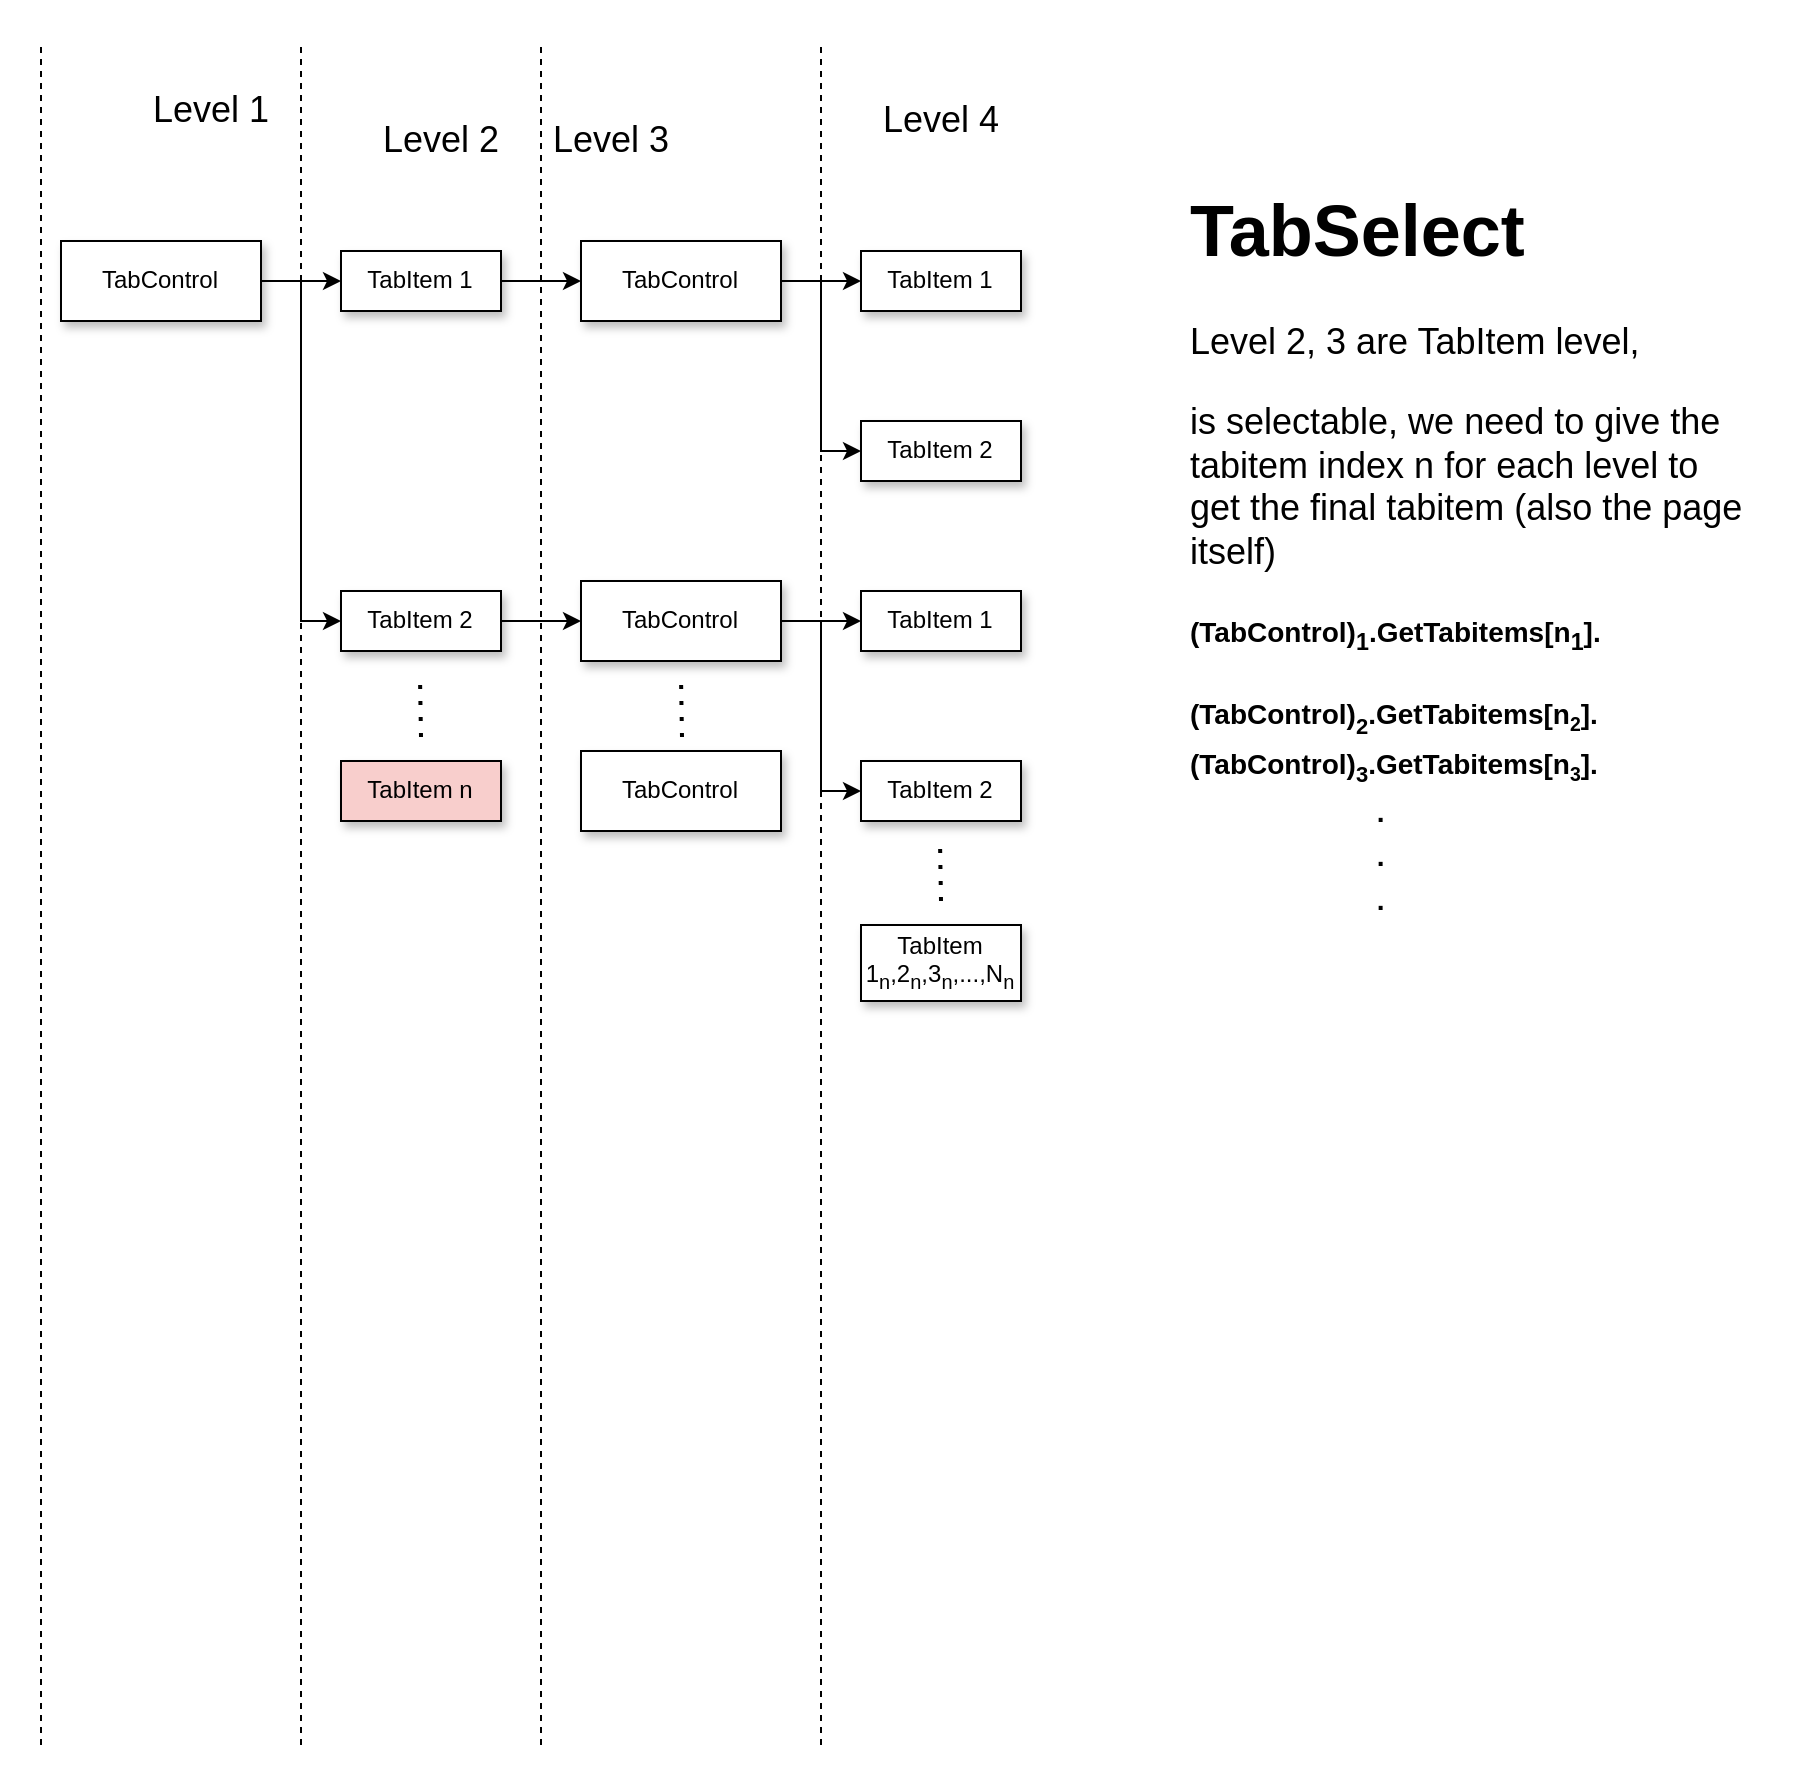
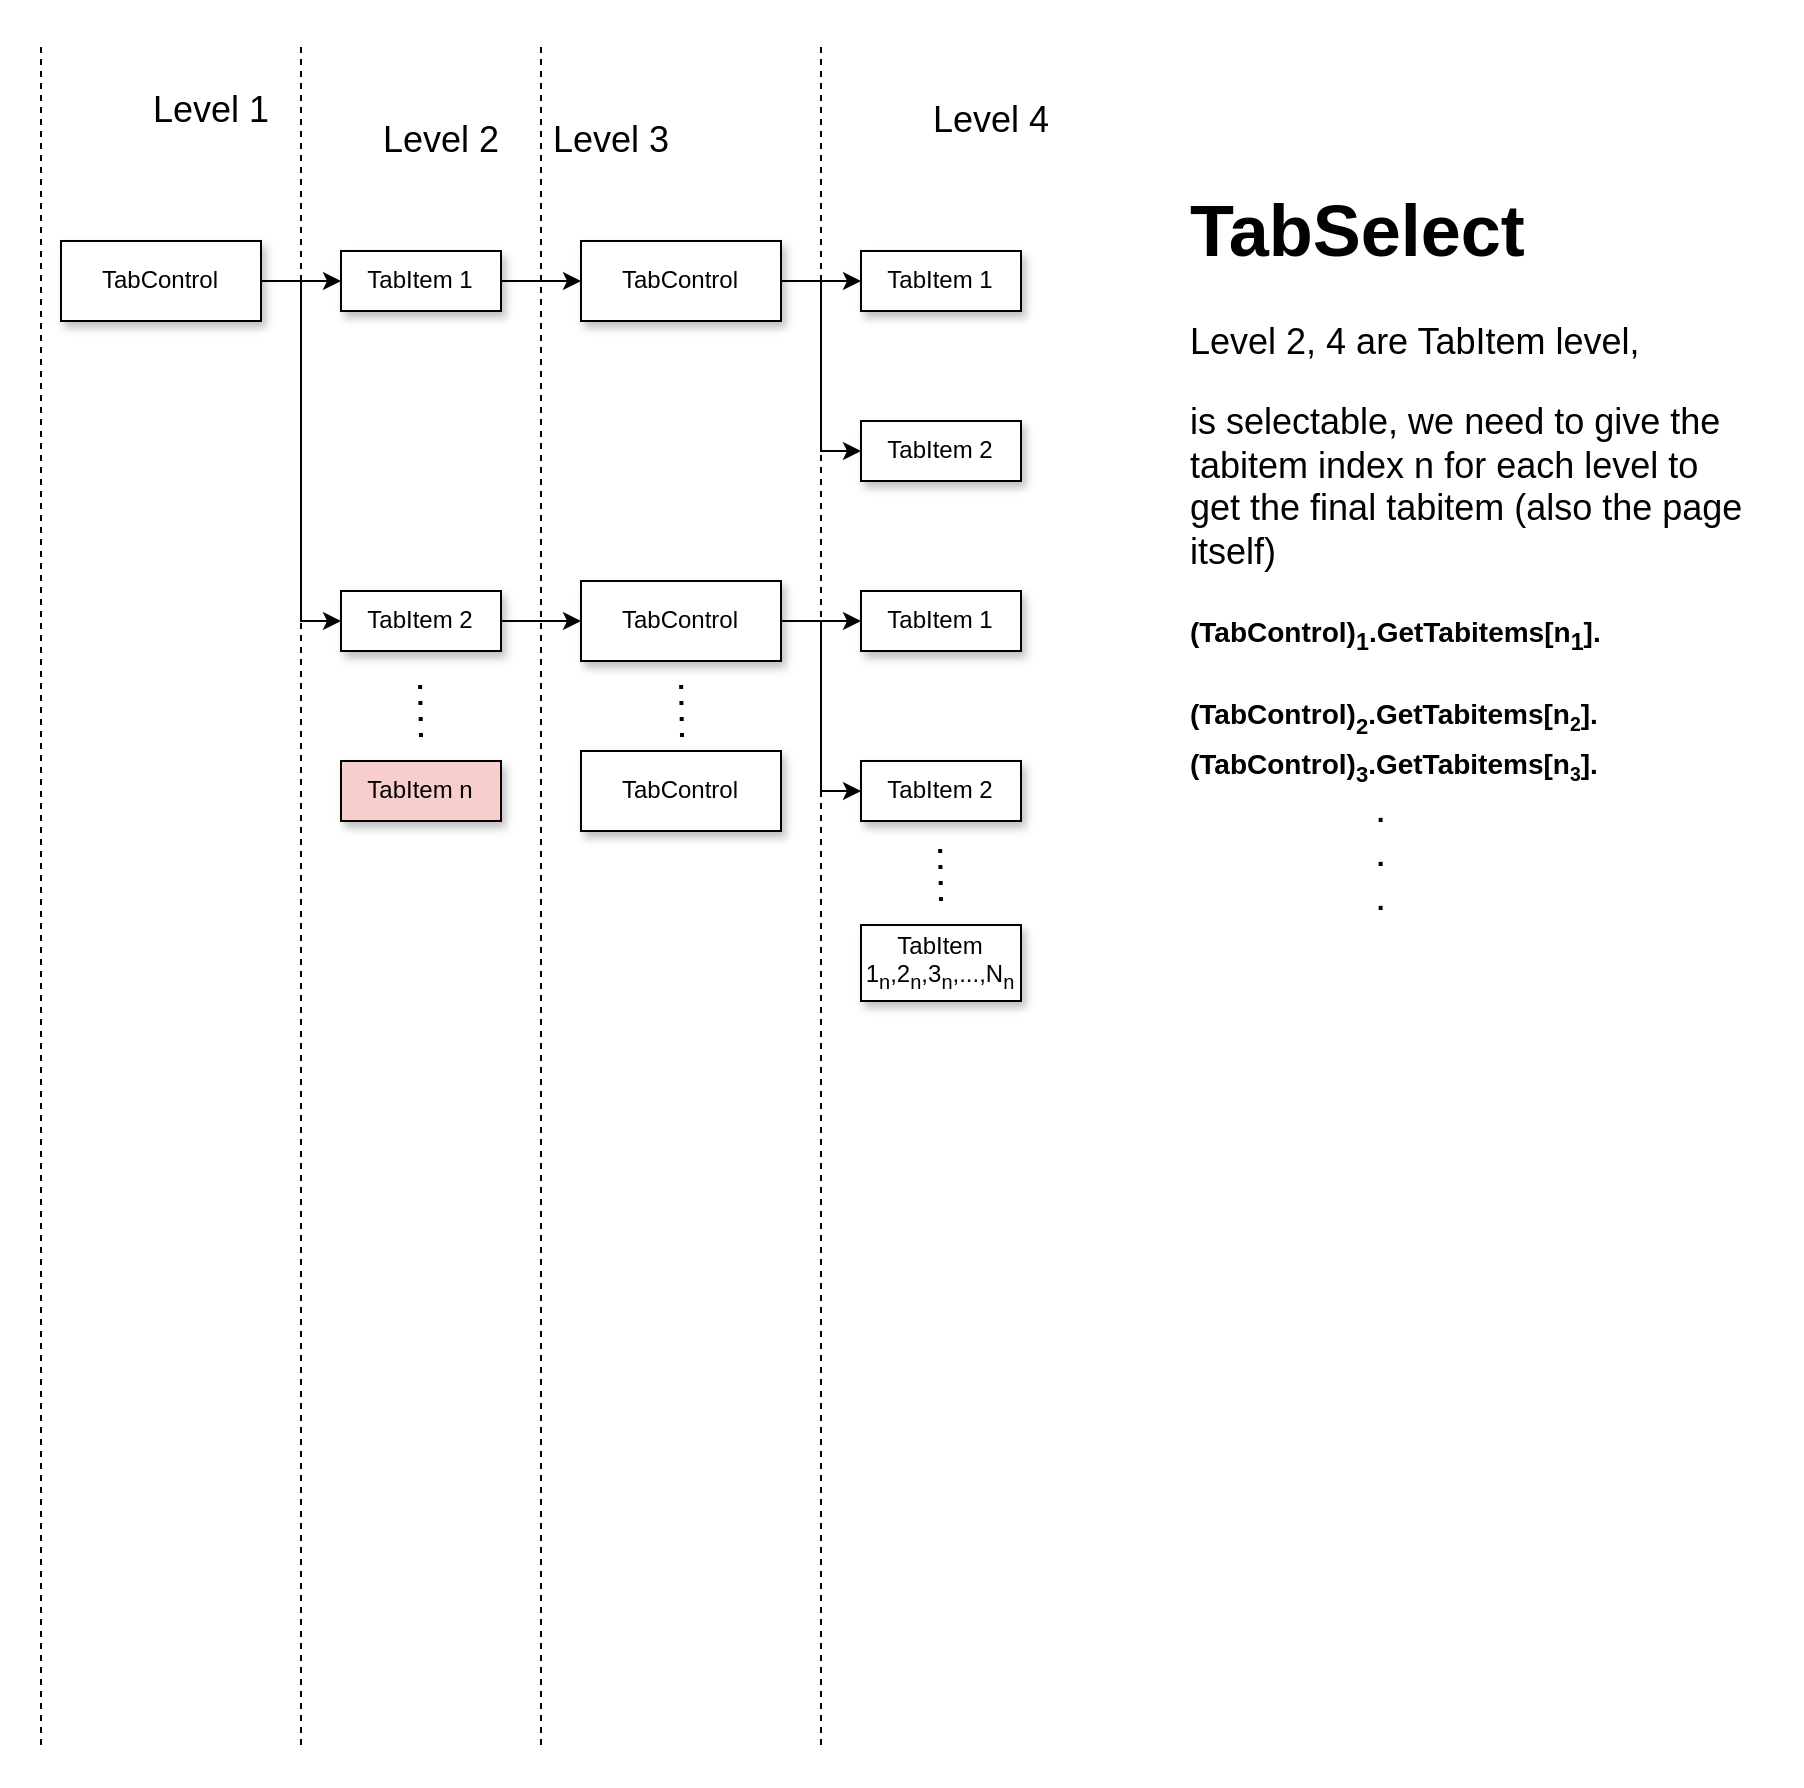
- <mxCell id="23" value="&lt;font style=&quot;font-size: 18px;&quot;&gt;Level 4&lt;/font&gt;" style="text;html=1;align=center;verticalAlign=middle;resizable=0;points=[];autosize=1;strokeColor=none;fillColor=none;rounded=0;" parent="1" vertex="1"><mxGeometry x="435" y="50" width="70" height="20" as="geometry" /></mxCell>
+ <mxCell id="23" value="&lt;font style=&quot;font-size: 18px;&quot;&gt;Level 4&lt;/font&gt;" style="text;html=1;align=center;verticalAlign=middle;resizable=0;points=[];autosize=1;strokeColor=none;fillColor=none;rounded=0;" parent="1" vertex="1"><mxGeometry x="460" y="50" width="70" height="20" as="geometry" /></mxCell>
- <mxCell id="33" value="&lt;h1&gt;TabSelect&lt;/h1&gt;&lt;p&gt;Level 2, 3 are TabItem level,&amp;nbsp;&lt;/p&gt;&lt;p&gt;is selectable, we need to give the tabitem index n for each level to get the final tabitem (also the page itself)&lt;/p&gt;&lt;p&gt;&lt;font style=&quot;font-size: 14px;&quot;&gt;&lt;b style=&quot;&quot;&gt;(TabControl)&lt;sub style=&quot;&quot;&gt;1&lt;/sub&gt;.GetTabitems[n&lt;sub style=&quot;&quot;&gt;1&lt;/sub&gt;].&lt;/b&gt;&lt;/font&gt;&lt;/p&gt;&lt;b style=&quot;font-size: 14px;&quot;&gt;(TabControl)&lt;/b&gt;&lt;b style=&quot;&quot;&gt;&lt;sub style=&quot;&quot;&gt;&lt;font style=&quot;font-size: 11px;&quot;&gt;2&lt;/font&gt;&lt;/sub&gt;&lt;/b&gt;&lt;b style=&quot;font-size: 14px;&quot;&gt;.GetTabitems[n&lt;/b&gt;&lt;b style=&quot;&quot;&gt;&lt;span style=&quot;font-size: 11.667px;&quot;&gt;&lt;sub&gt;2&lt;/sub&gt;&lt;/span&gt;&lt;span style=&quot;font-size: 14px;&quot;&gt;].&lt;br&gt;&lt;/span&gt;&lt;/b&gt;&lt;b style=&quot;font-size: 14px;&quot;&gt;(TabControl)&lt;/b&gt;&lt;b style=&quot;&quot;&gt;&lt;sub style=&quot;&quot;&gt;&lt;font style=&quot;font-size: 11px;&quot;&gt;3&lt;/font&gt;&lt;/sub&gt;&lt;/b&gt;&lt;b style=&quot;font-size: 14px;&quot;&gt;.GetTabitems[n&lt;/b&gt;&lt;b&gt;&lt;span style=&quot;font-size: 11.667px;&quot;&gt;&lt;sub&gt;3&lt;/sub&gt;&lt;/span&gt;&lt;span style=&quot;font-size: 14px;&quot;&gt;].&lt;br&gt;&lt;/span&gt;&lt;/b&gt;&lt;b style=&quot;&quot;&gt;&lt;span style=&quot;font-size: 14px;&quot;&gt;&amp;nbsp; &amp;nbsp; &amp;nbsp; &amp;nbsp; &amp;nbsp; &amp;nbsp; &amp;nbsp; &amp;nbsp; &amp;nbsp; &amp;nbsp; &amp;nbsp; &amp;nbsp; .&lt;br&gt;&amp;nbsp; &amp;nbsp; &amp;nbsp; &amp;nbsp; &amp;nbsp; &amp;nbsp; &amp;nbsp; &amp;nbsp; &amp;nbsp; &amp;nbsp; &amp;nbsp; &amp;nbsp; .&lt;br&gt;&amp;nbsp; &amp;nbsp; &amp;nbsp; &amp;nbsp; &amp;nbsp; &amp;nbsp; &amp;nbsp; &amp;nbsp; &amp;nbsp; &amp;nbsp; &amp;nbsp; &amp;nbsp; .&lt;br&gt;&lt;/span&gt;&lt;/b&gt;" style="text;html=1;strokeColor=none;fillColor=none;spacing=5;spacingTop=-20;whiteSpace=wrap;overflow=hidden;rounded=0;fontSize=18;" parent="1" vertex="1"><mxGeometry x="590" y="80" width="290" height="390" as="geometry" /></mxCell>
+ <mxCell id="33" value="&lt;h1&gt;TabSelect&lt;/h1&gt;&lt;p&gt;Level 2, 4 are TabItem level,&amp;nbsp;&lt;/p&gt;&lt;p&gt;is selectable, we need to give the tabitem index n for each level to get the final tabitem (also the page itself)&lt;/p&gt;&lt;p&gt;&lt;font style=&quot;font-size: 14px;&quot;&gt;&lt;b style=&quot;&quot;&gt;(TabControl)&lt;sub style=&quot;&quot;&gt;1&lt;/sub&gt;.GetTabitems[n&lt;sub style=&quot;&quot;&gt;1&lt;/sub&gt;].&lt;/b&gt;&lt;/font&gt;&lt;/p&gt;&lt;b style=&quot;font-size: 14px;&quot;&gt;(TabControl)&lt;/b&gt;&lt;b style=&quot;&quot;&gt;&lt;sub style=&quot;&quot;&gt;&lt;font style=&quot;font-size: 11px;&quot;&gt;2&lt;/font&gt;&lt;/sub&gt;&lt;/b&gt;&lt;b style=&quot;font-size: 14px;&quot;&gt;.GetTabitems[n&lt;/b&gt;&lt;b style=&quot;&quot;&gt;&lt;span style=&quot;font-size: 11.667px;&quot;&gt;&lt;sub&gt;2&lt;/sub&gt;&lt;/span&gt;&lt;span style=&quot;font-size: 14px;&quot;&gt;].&lt;br&gt;&lt;/span&gt;&lt;/b&gt;&lt;b style=&quot;font-size: 14px;&quot;&gt;(TabControl)&lt;/b&gt;&lt;b style=&quot;&quot;&gt;&lt;sub style=&quot;&quot;&gt;&lt;font style=&quot;font-size: 11px;&quot;&gt;3&lt;/font&gt;&lt;/sub&gt;&lt;/b&gt;&lt;b style=&quot;font-size: 14px;&quot;&gt;.GetTabitems[n&lt;/b&gt;&lt;b&gt;&lt;span style=&quot;font-size: 11.667px;&quot;&gt;&lt;sub&gt;3&lt;/sub&gt;&lt;/span&gt;&lt;span style=&quot;font-size: 14px;&quot;&gt;].&lt;br&gt;&lt;/span&gt;&lt;/b&gt;&lt;b style=&quot;&quot;&gt;&lt;span style=&quot;font-size: 14px;&quot;&gt;&amp;nbsp; &amp;nbsp; &amp;nbsp; &amp;nbsp; &amp;nbsp; &amp;nbsp; &amp;nbsp; &amp;nbsp; &amp;nbsp; &amp;nbsp; &amp;nbsp; &amp;nbsp; .&lt;br&gt;&amp;nbsp; &amp;nbsp; &amp;nbsp; &amp;nbsp; &amp;nbsp; &amp;nbsp; &amp;nbsp; &amp;nbsp; &amp;nbsp; &amp;nbsp; &amp;nbsp; &amp;nbsp; .&lt;br&gt;&amp;nbsp; &amp;nbsp; &amp;nbsp; &amp;nbsp; &amp;nbsp; &amp;nbsp; &amp;nbsp; &amp;nbsp; &amp;nbsp; &amp;nbsp; &amp;nbsp; &amp;nbsp; .&lt;br&gt;&lt;/span&gt;&lt;/b&gt;" style="text;html=1;strokeColor=none;fillColor=none;spacing=5;spacingTop=-20;whiteSpace=wrap;overflow=hidden;rounded=0;fontSize=18;" parent="1" vertex="1"><mxGeometry x="590" y="80" width="290" height="390" as="geometry" /></mxCell>
